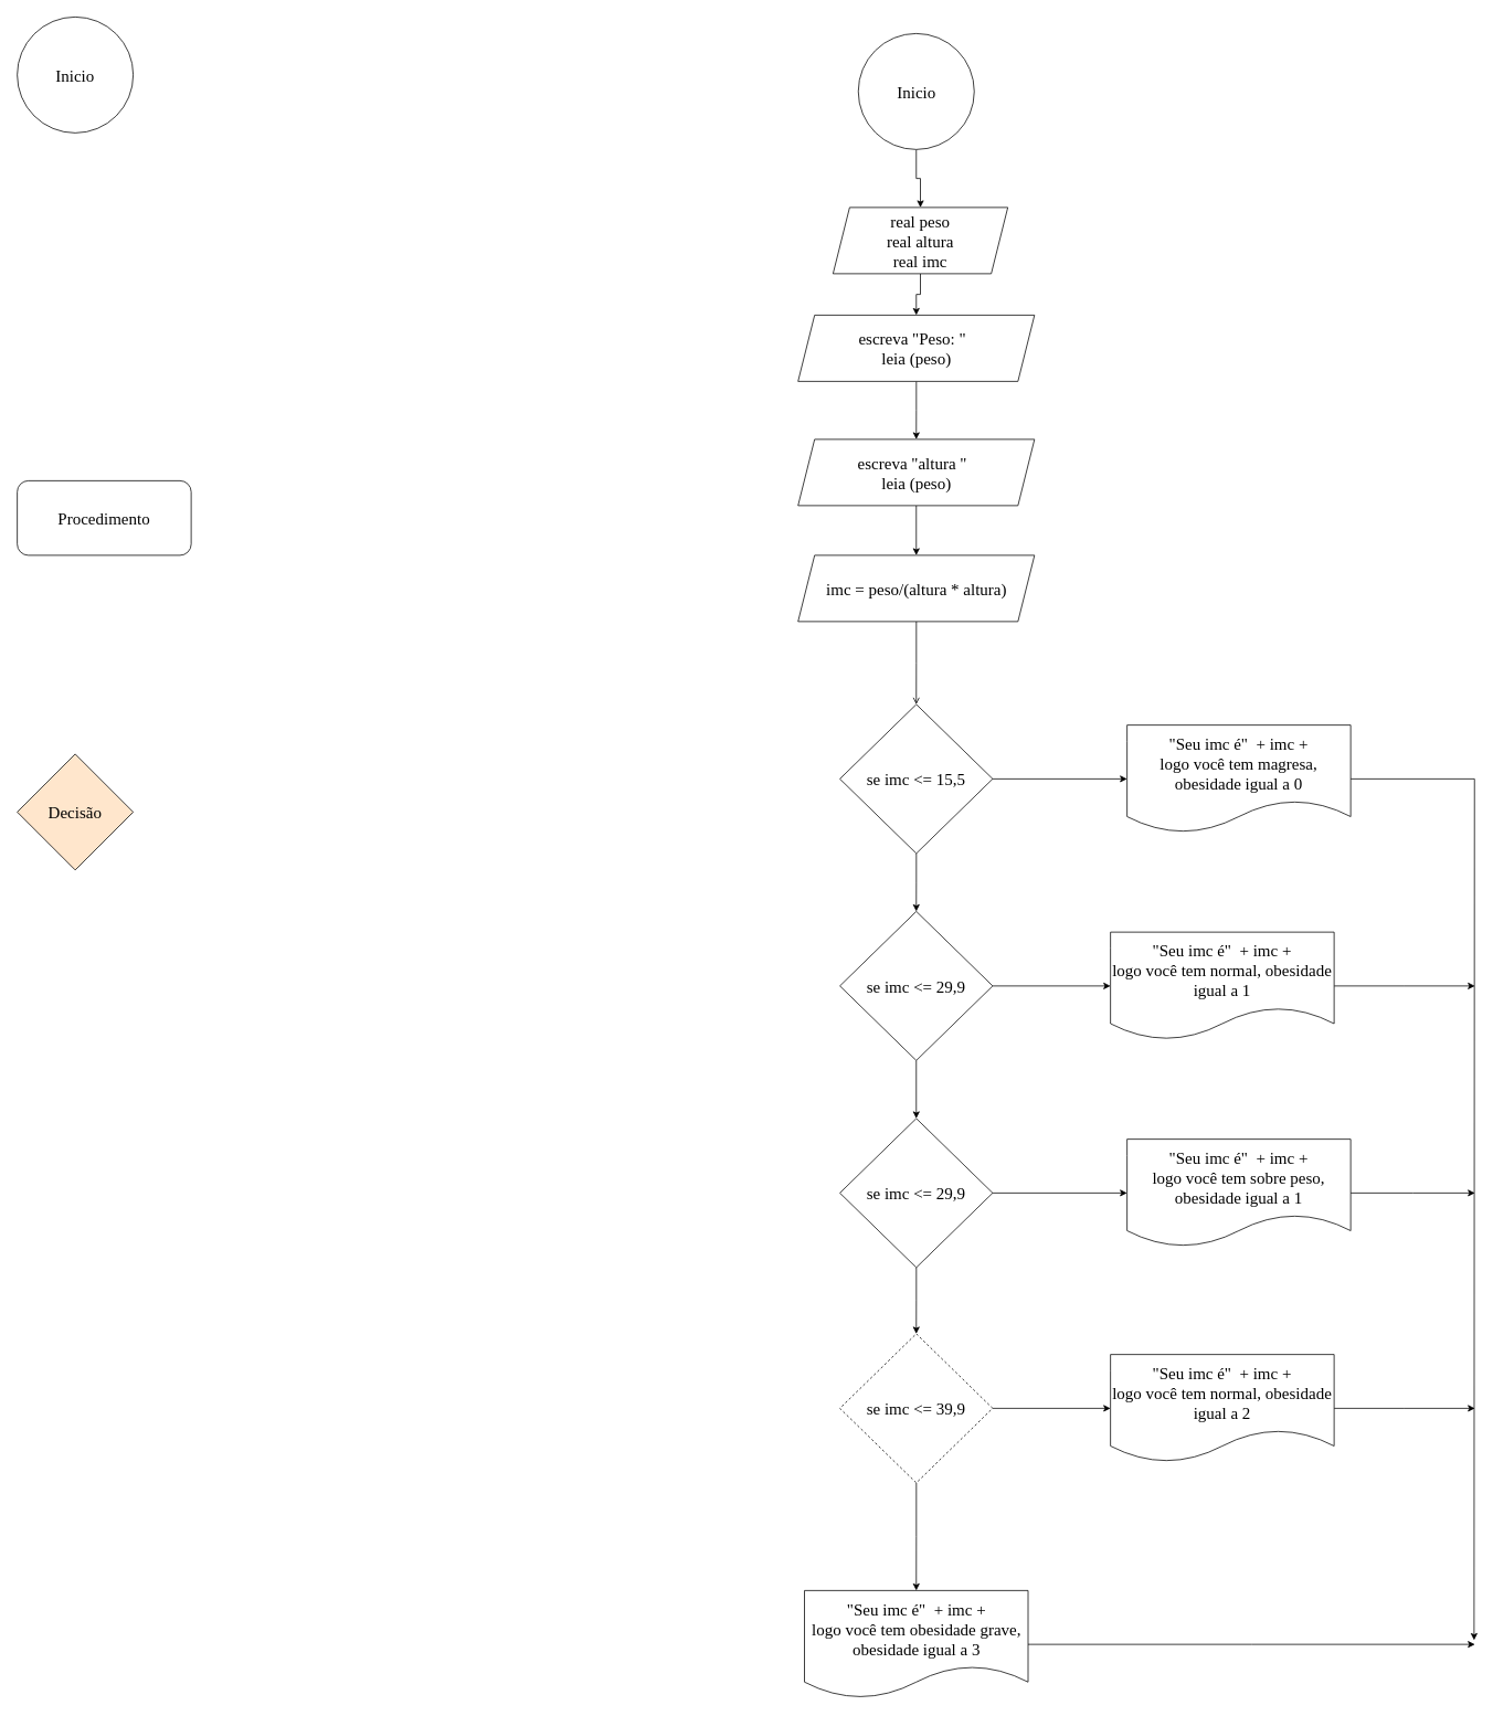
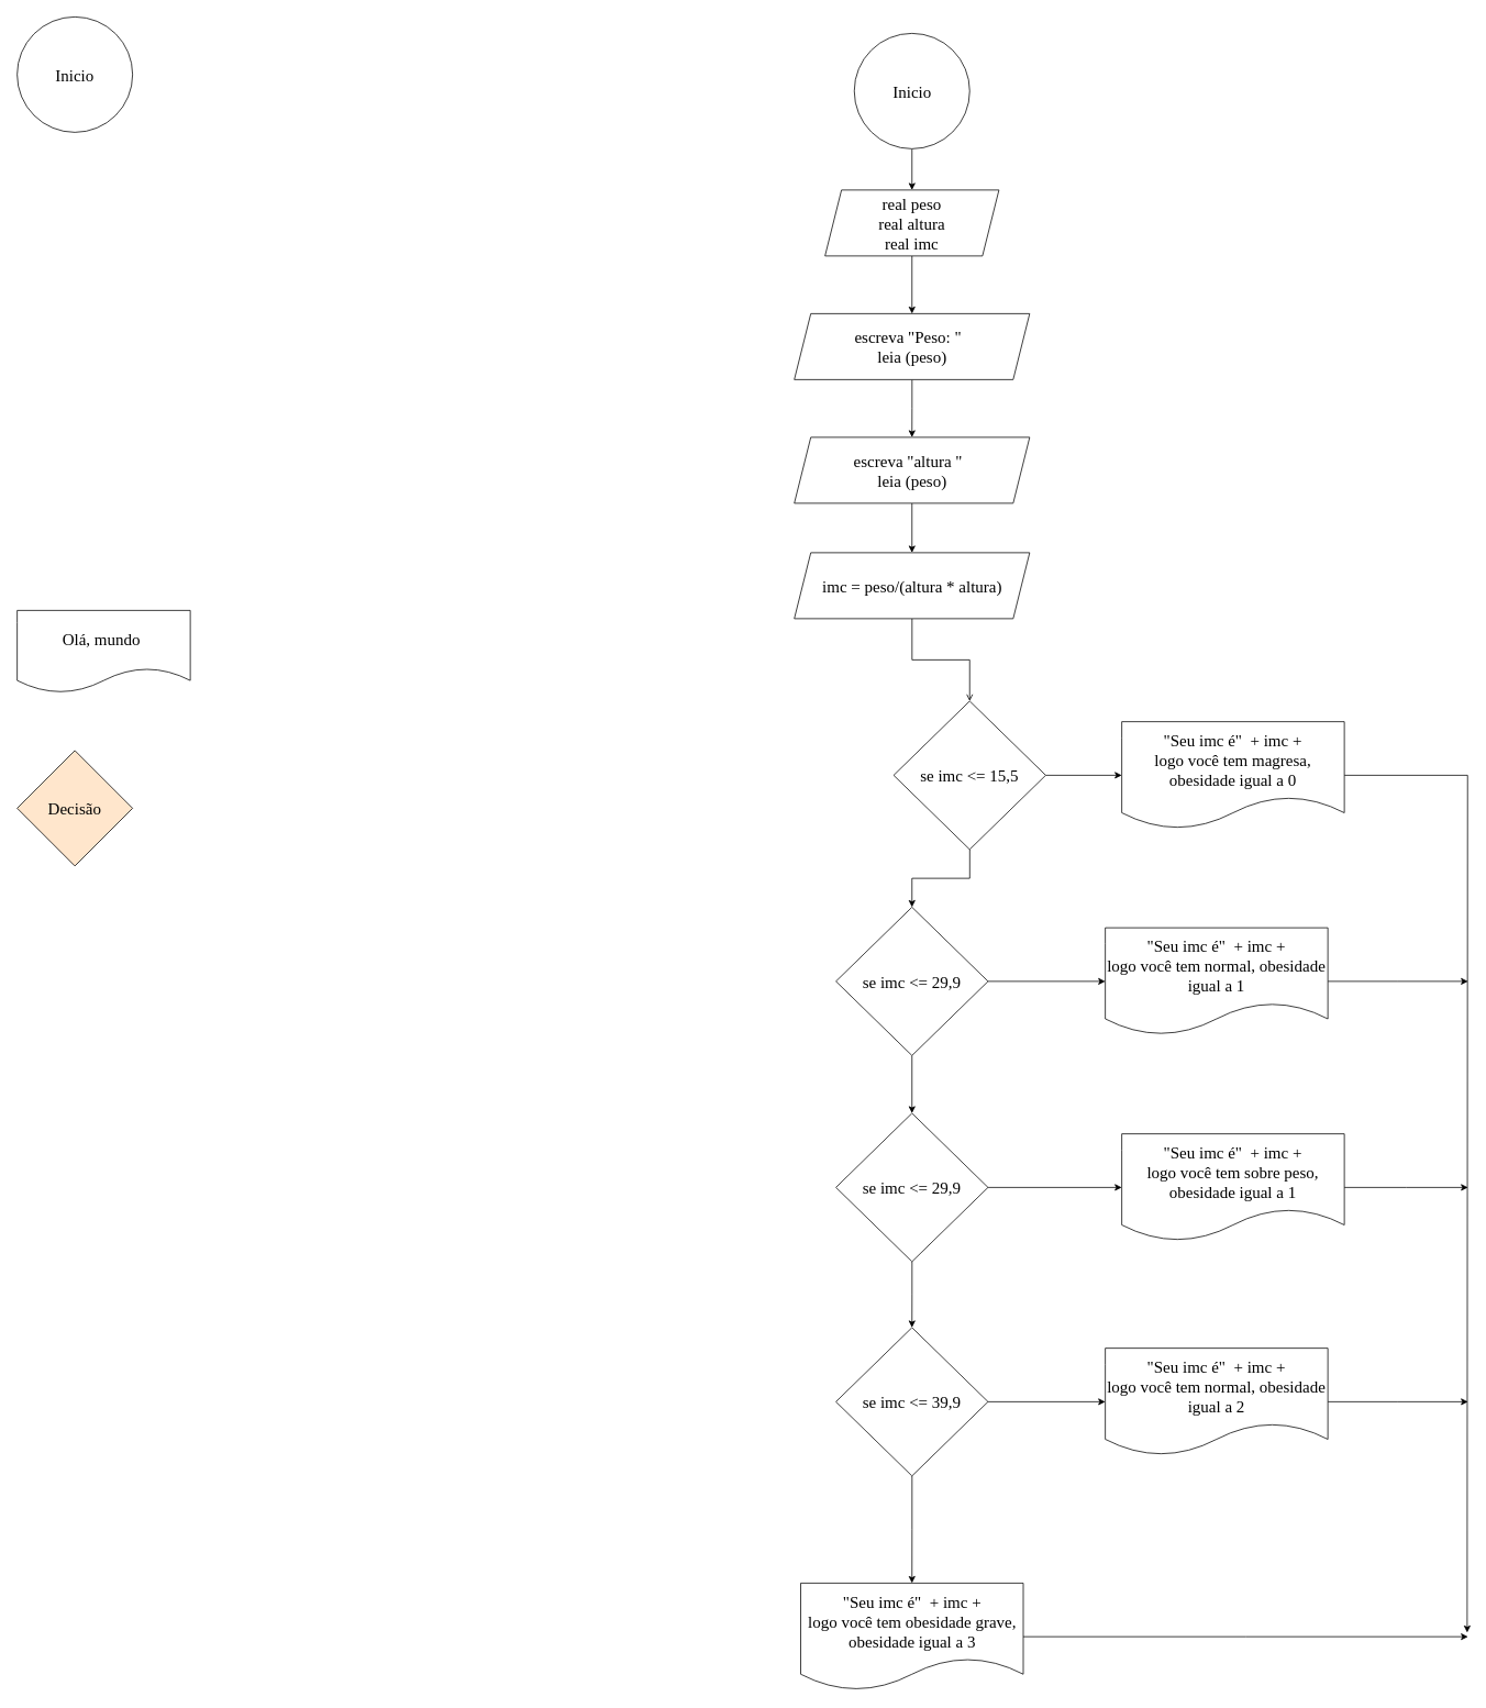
- <mxCell id="9" value="real peso&lt;div&gt;real altura&lt;/div&gt;&lt;div&gt;real imc&lt;/div&gt;" style="shape=parallelogram;perimeter=parallelogramPerimeter;whiteSpace=wrap;html=1;fixedSize=1;fontSize=20;fontFamily=Times New Roman;" vertex="1" parent="1"><mxGeometry x="1005" y="250" width="211" height="80" as="geometry" /></mxCell>
+ <mxCell id="9" value="real peso&lt;div&gt;real altura&lt;/div&gt;&lt;div&gt;real imc&lt;/div&gt;" style="shape=parallelogram;perimeter=parallelogramPerimeter;whiteSpace=wrap;html=1;fixedSize=1;fontSize=20;fontFamily=Times New Roman;" vertex="1" parent="1"><mxGeometry x="1000" y="230" width="211" height="80" as="geometry" /></mxCell>
- <mxCell id="3" value="Procedimento" style="rounded=1;whiteSpace=wrap;html=1;fontSize=20;fontFamily=Times New Roman;" parent="1" vertex="1"><mxGeometry y="580" width="210" height="90" as="geometry" x="20" /></mxCell>
+ <mxCell id="5" value="Olá, mundo&amp;nbsp;" style="shape=document;whiteSpace=wrap;html=1;boundedLbl=1;fontSize=20;fontFamily=Times New Roman;" parent="1" vertex="1"><mxGeometry y="740" width="210" height="100" as="geometry" x="20" /></mxCell>
- <mxCell id="18" value="se imc &amp;lt;= 15,5" style="rhombus;whiteSpace=wrap;html=1;fontSize=20;fontFamily=Times New Roman;" vertex="1" parent="1"><mxGeometry x="1013.25" y="850" width="184.5" height="180" as="geometry" /></mxCell>
+ <mxCell id="18" value="se imc &amp;lt;= 15,5" style="rhombus;whiteSpace=wrap;html=1;fontSize=20;fontFamily=Times New Roman;" vertex="1" parent="1"><mxGeometry x="1083.25" y="850" width="184.5" height="180" as="geometry" /></mxCell>
- <mxCell id="28" value="se imc &amp;lt;= 39,9" style="rhombus;whiteSpace=wrap;html=1;fontSize=20;fontFamily=Times New Roman;dashed=1;" vertex="1" parent="1"><mxGeometry x="1013.25" y="1610" width="184.5" height="180" as="geometry" /></mxCell>
+ <mxCell id="28" value="se imc &amp;lt;= 39,9" style="rhombus;whiteSpace=wrap;html=1;fontSize=20;fontFamily=Times New Roman;" vertex="1" parent="1"><mxGeometry x="1013.25" y="1610" width="184.5" height="180" as="geometry" /></mxCell>
